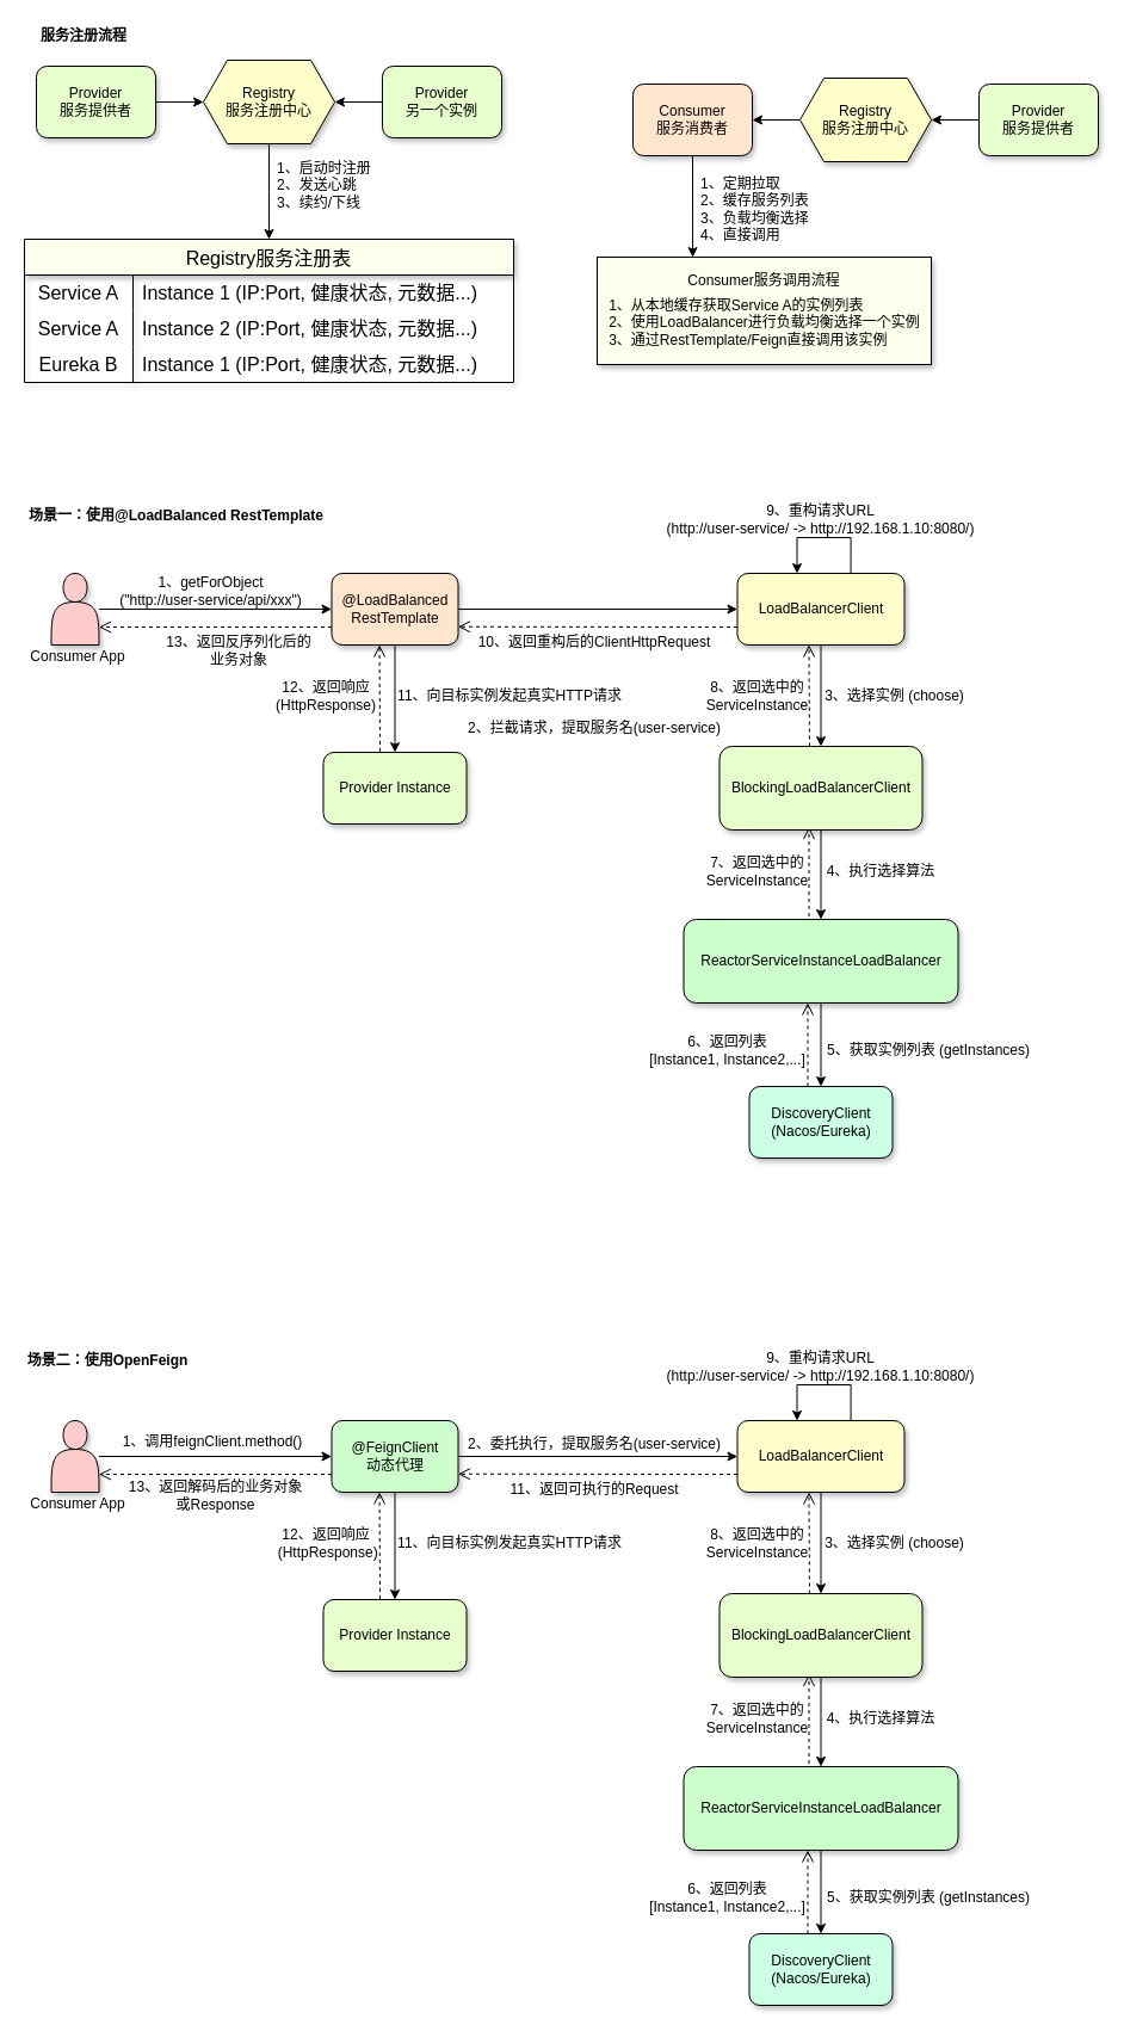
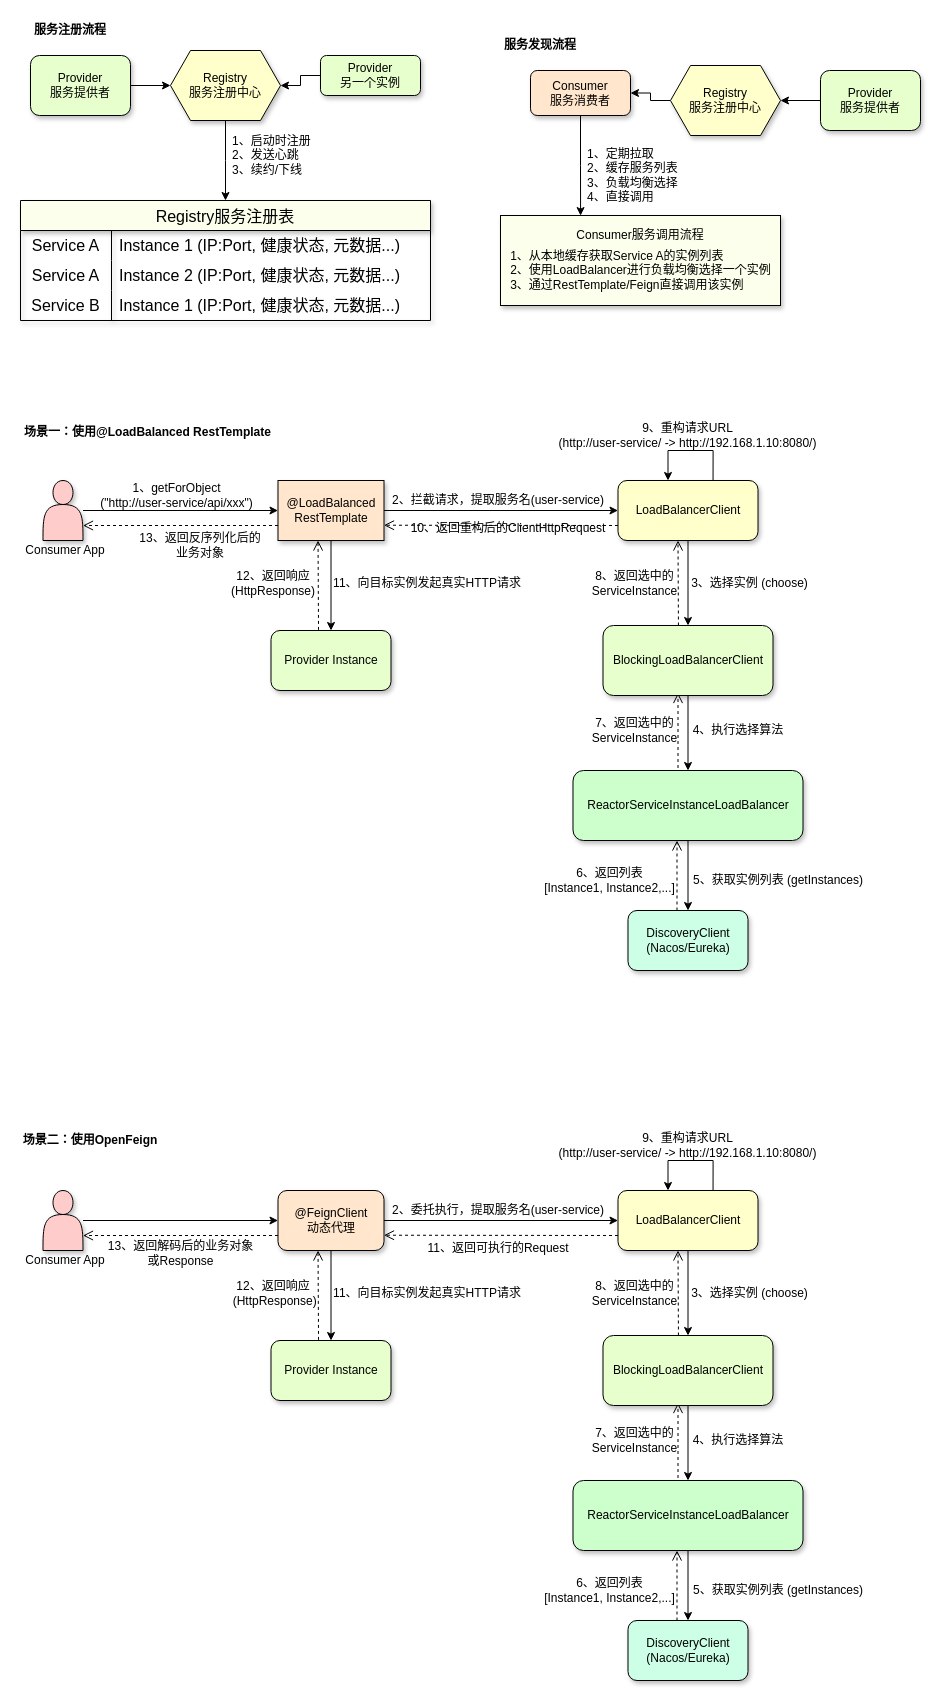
+ <mxCell id="28" value="&lt;b&gt;服务发现流程&lt;/b&gt;" style="text;strokeColor=none;align=center;fillColor=none;html=1;verticalAlign=middle;whiteSpace=wrap;rounded=0;" parent="21" vertex="1"><mxGeometry width="80" height="20" as="geometry" /></mxCell>
- <mxCell id="8" value="Provider&lt;br&gt;另一个实例" style="rounded=1;whiteSpace=wrap;html=1;fillColor=#E6FFCC;shadow=1;" parent="2" vertex="1"><mxGeometry x="300" y="35" width="100" height="60" as="geometry" /></mxCell>
+ <mxCell id="8" value="Provider&lt;br&gt;另一个实例" style="rounded=1;whiteSpace=wrap;html=1;fillColor=#E6FFCC;shadow=1;" parent="2" vertex="1"><mxGeometry x="300" y="35" width="100" height="40" as="geometry" /></mxCell>
- <mxCell id="22" value="Consumer&lt;br&gt;服务消费者" style="rounded=1;whiteSpace=wrap;html=1;fillColor=#FFE6CC;shadow=1;" parent="21" vertex="1"><mxGeometry x="30" y="35" width="100" height="60" as="geometry" /></mxCell>
+ <mxCell id="22" value="Consumer&lt;br&gt;服务消费者" style="rounded=1;whiteSpace=wrap;html=1;fillColor=#FFE6CC;shadow=1;" parent="21" vertex="1"><mxGeometry x="30" y="35" width="100" height="45" as="geometry" /></mxCell>
- <mxCell id="18" value="Eureka B" style="shape=partialRectangle;html=1;whiteSpace=wrap;connectable=0;fillColor=none;top=0;left=0;bottom=0;right=0;overflow=hidden;strokeColor=inherit;fontSize=16;" parent="17" vertex="1"><mxGeometry width="91" height="30" as="geometry"><mxRectangle width="91" height="30" as="alternateBounds" /></mxGeometry></mxCell>
+ <mxCell id="18" value="Service B" style="shape=partialRectangle;html=1;whiteSpace=wrap;connectable=0;fillColor=none;top=0;left=0;bottom=0;right=0;overflow=hidden;strokeColor=inherit;fontSize=16;" parent="17" vertex="1"><mxGeometry width="91" height="30" as="geometry"><mxRectangle width="91" height="30" as="alternateBounds" /></mxGeometry></mxCell>
- <mxCell id="73" value="@LoadBalanced&lt;br&gt;RestTemplate" style="rounded=1;whiteSpace=wrap;html=1;fillColor=#FFE6CC;shadow=1;" vertex="1" parent="69"><mxGeometry x="257.5" y="60" width="106" height="60" as="geometry" /></mxCell>
+ <mxCell id="73" value="@LoadBalanced&lt;br&gt;RestTemplate" style="whiteSpace=wrap;html=1;fillColor=#FFE6CC;shadow=1;rounded=0;" vertex="1" parent="69"><mxGeometry x="257.5" y="60" width="106" height="60" as="geometry" /></mxCell>
- <mxCell id="89" value="10、返回重构后的ClientHttpRequest" style="text;strokeColor=none;align=center;fillColor=none;html=1;verticalAlign=middle;whiteSpace=wrap;rounded=0;" vertex="1" parent="69"><mxGeometry x="377.5" y="107.5" width="200" height="20" as="geometry" /></mxCell>
+ <mxCell id="89" value="10、返回重构后的ClientHttpRequest" style="text;strokeColor=none;align=center;fillColor=none;html=1;verticalAlign=middle;whiteSpace=wrap;rounded=0;" vertex="1" parent="69"><mxGeometry x="387.5" y="97.5" width="200" height="20" as="geometry" /></mxCell>
- <mxCell id="80" value="2、拦截请求，提取服务名(user-service)" style="text;strokeColor=none;align=center;fillColor=none;html=1;verticalAlign=middle;whiteSpace=wrap;rounded=0;" vertex="1" parent="69"><mxGeometry x="367.5" y="182.5" width="220" height="15" as="geometry" /></mxCell>
+ <mxCell id="80" value="2、拦截请求，提取服务名(user-service)" style="text;strokeColor=none;align=center;fillColor=none;html=1;verticalAlign=middle;whiteSpace=wrap;rounded=0;" vertex="1" parent="69"><mxGeometry x="367.5" y="72.5" width="220" height="15" as="geometry" /></mxCell>
- <mxCell id="40" value="1、调用feignClient.method()" style="text;strokeColor=none;align=center;fillColor=none;html=1;verticalAlign=middle;whiteSpace=wrap;rounded=0;" vertex="1" parent="33"><mxGeometry x="77.5" y="67.5" width="160" height="20" as="geometry" /></mxCell>
- <mxCell id="36" value="@FeignClient&lt;br&gt;动态代理" style="rounded=1;whiteSpace=wrap;html=1;fillColor=#ccffcc;shadow=1;" vertex="1" parent="33"><mxGeometry x="257.5" y="60" width="106" height="60" as="geometry" /></mxCell>
+ <mxCell id="36" value="@FeignClient&lt;br&gt;动态代理" style="rounded=1;whiteSpace=wrap;html=1;fillColor=#FFE6CC;shadow=1;" vertex="1" parent="33"><mxGeometry x="257.5" y="60" width="106" height="60" as="geometry" /></mxCell>
